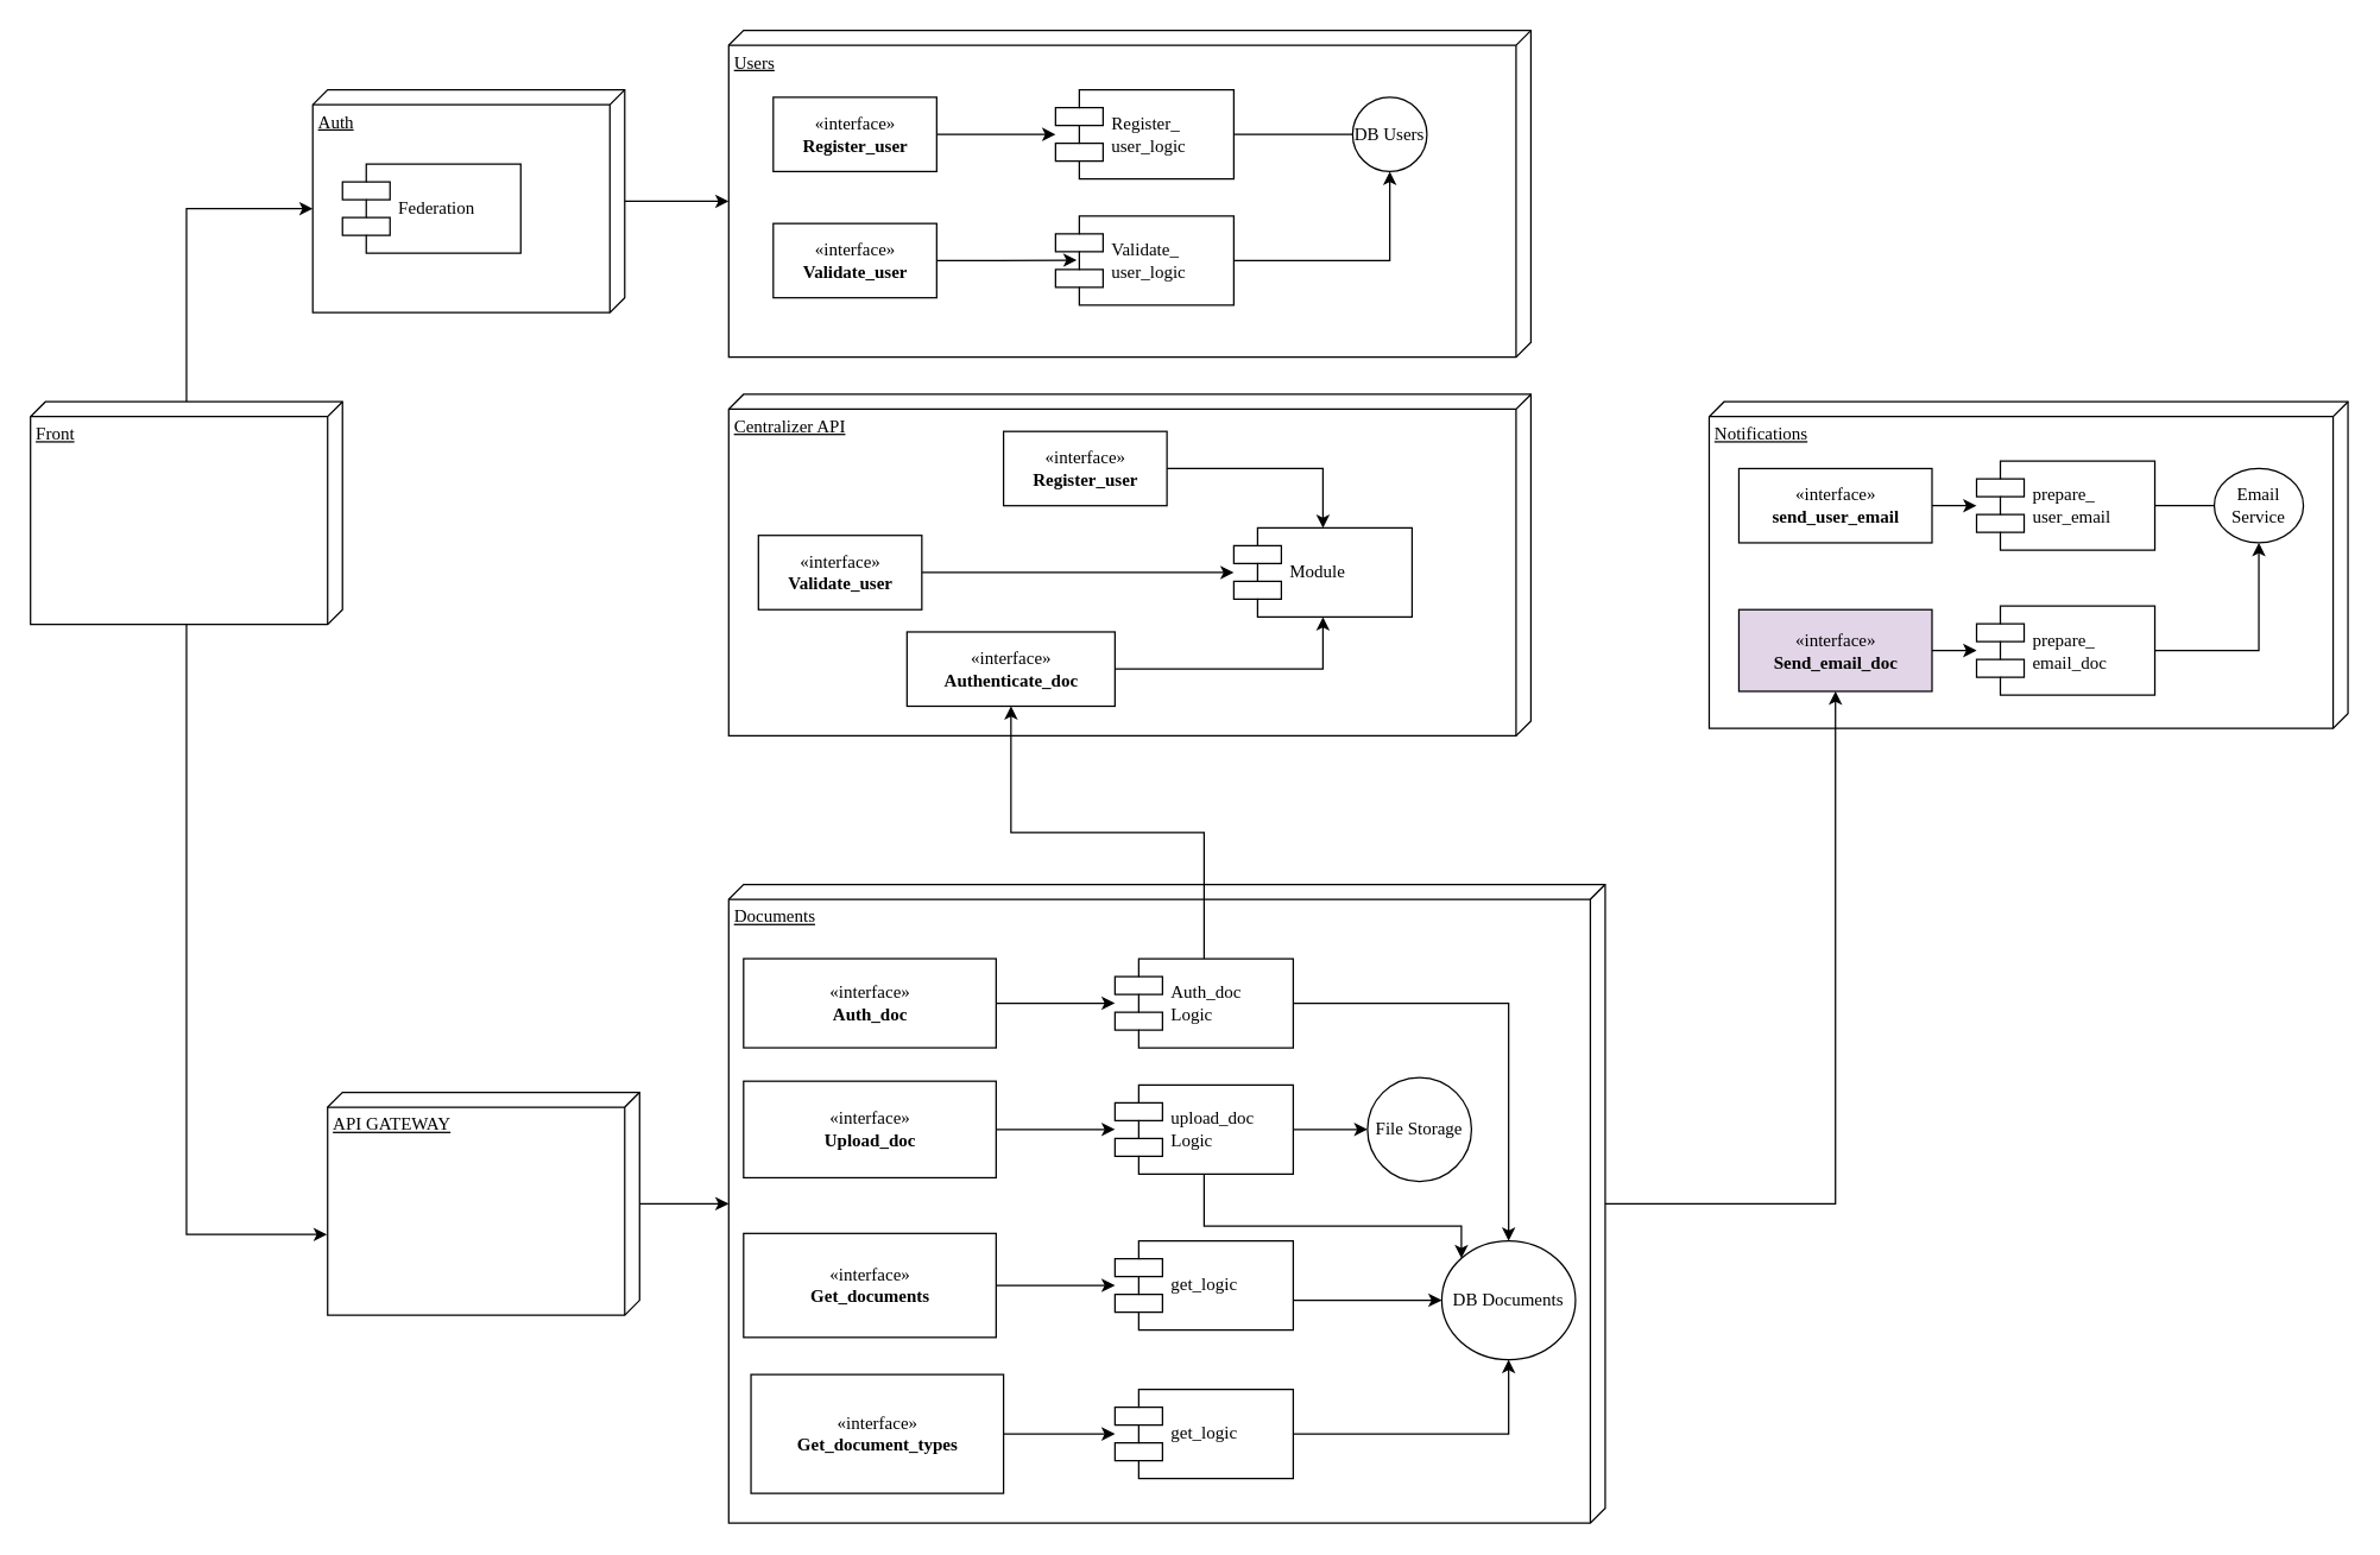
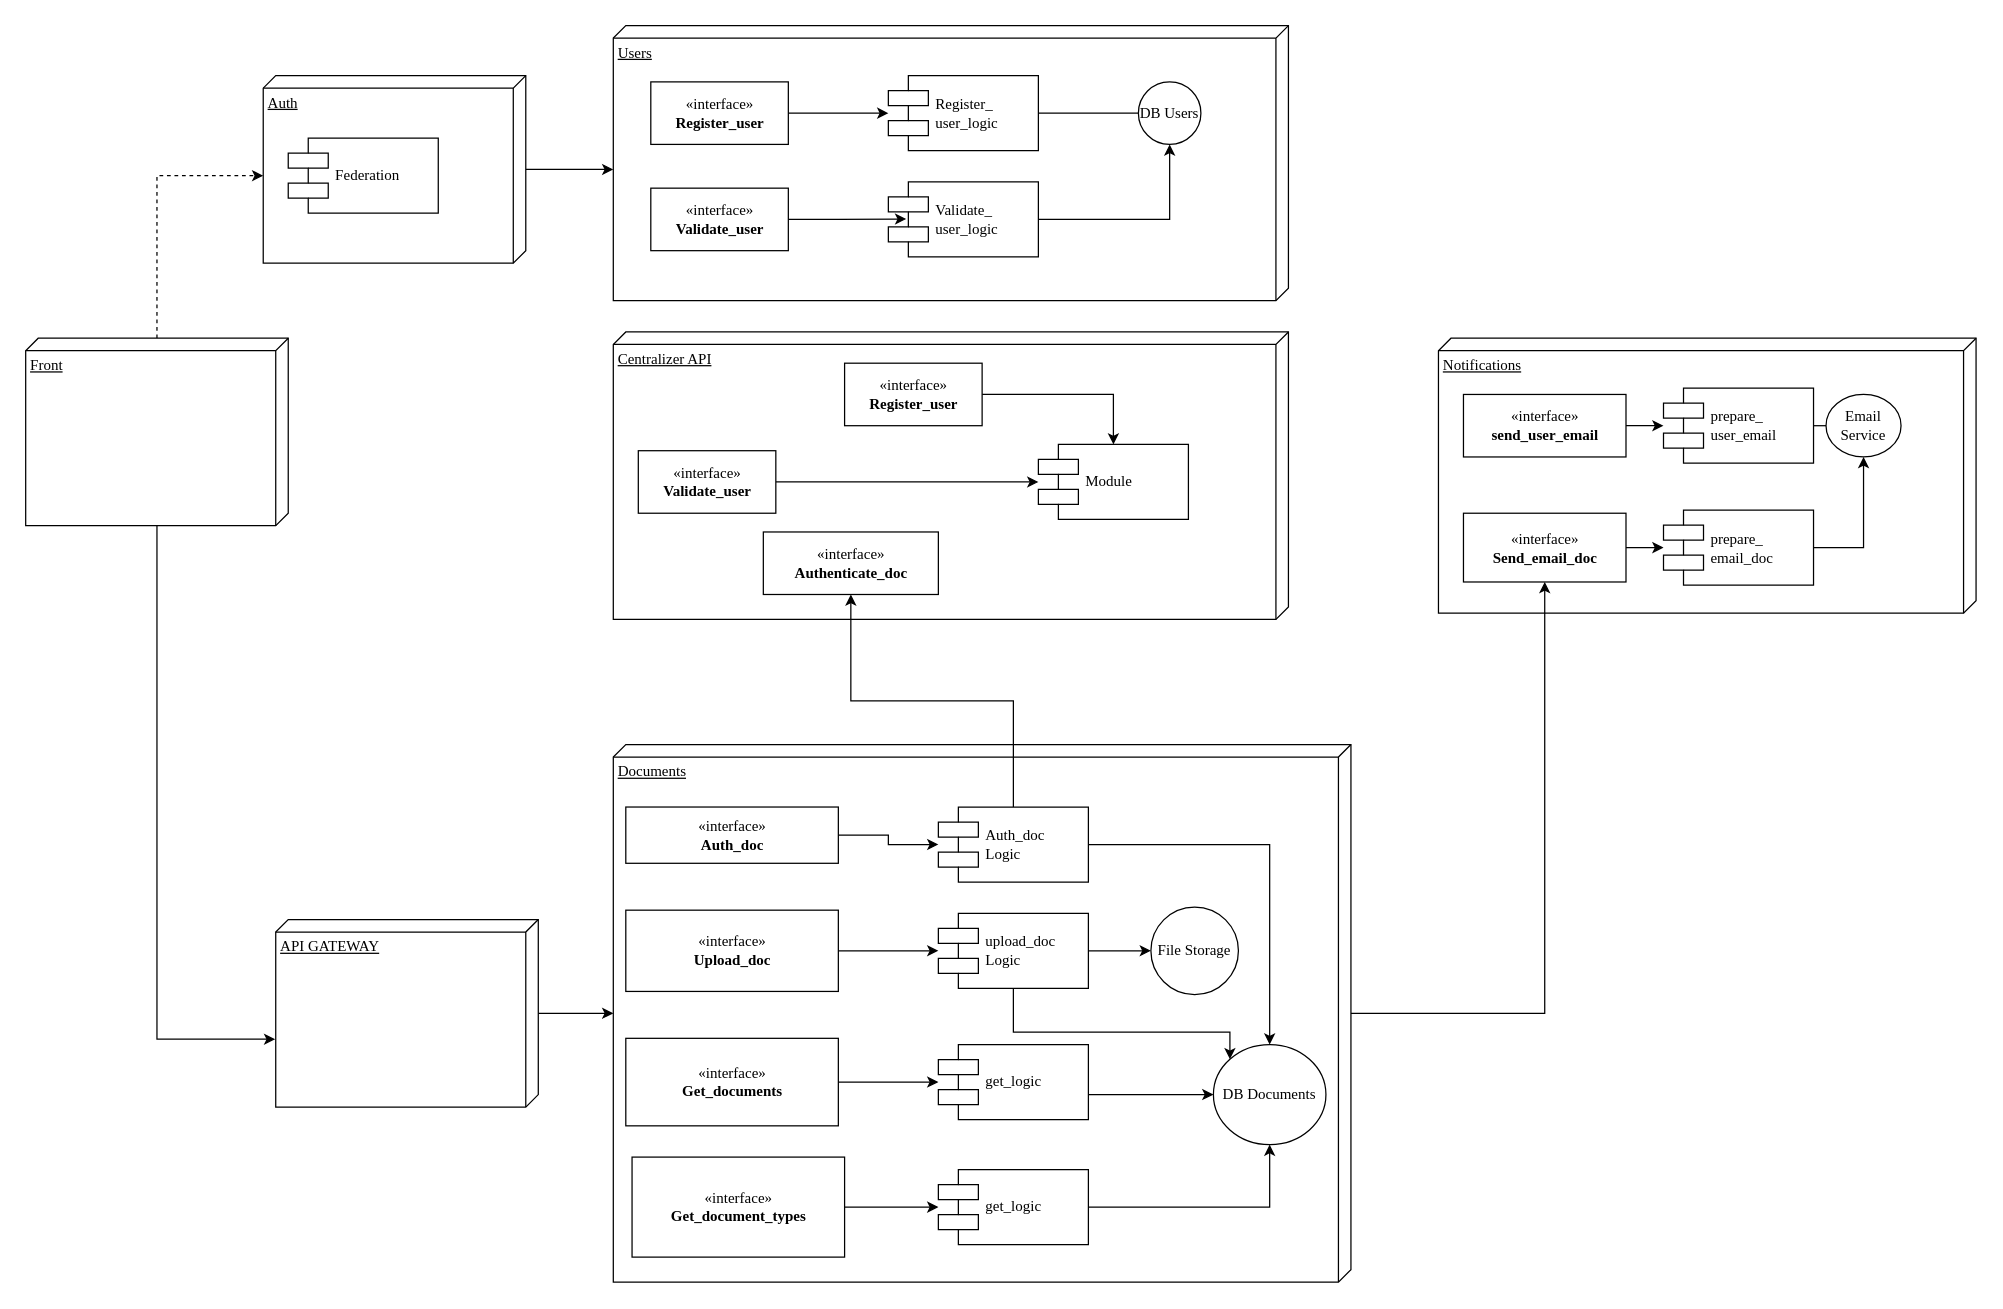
- <mxCell id="2" style="edgeStyle=orthogonalEdgeStyle;rounded=0;orthogonalLoop=1;jettySize=auto;html=1;entryX=0;entryY=0;entryDx=80;entryDy=210;entryPerimeter=0;" edge="1" parent="1" source="4" target="6"><mxGeometry relative="1" as="geometry" /></mxCell>
+ <mxCell id="2" style="edgeStyle=orthogonalEdgeStyle;rounded=0;orthogonalLoop=1;jettySize=auto;html=1;entryX=0;entryY=0;entryDx=80;entryDy=210;entryPerimeter=0;dashed=1;" edge="1" parent="1" source="4" target="6"><mxGeometry relative="1" as="geometry" /></mxCell>
- <mxCell id="49" value="Email Service" style="ellipse;whiteSpace=wrap;html=1;rounded=0;shadow=0;comic=0;labelBackgroundColor=none;strokeWidth=1;fontFamily=Verdana;fontSize=12;align=center;" vertex="1" parent="1"><mxGeometry x="1490" y="315" width="60" height="50" as="geometry" /></mxCell>
+ <mxCell id="49" value="Email Service" style="ellipse;whiteSpace=wrap;html=1;rounded=0;shadow=0;comic=0;labelBackgroundColor=none;strokeWidth=1;fontFamily=Verdana;fontSize=12;align=center;" vertex="1" parent="1"><mxGeometry x="1460" y="315" width="60" height="50" as="geometry" /></mxCell>
- <mxCell id="52" value="«interface»&lt;br&gt;&lt;b&gt;Send_email_doc&lt;/b&gt;" style="html=1;rounded=0;shadow=0;comic=0;labelBackgroundColor=none;strokeWidth=1;fontFamily=Verdana;fontSize=12;align=center;fillColor=#e1d5e7;" vertex="1" parent="1"><mxGeometry x="1170" y="410" width="130" height="55" as="geometry" /></mxCell>
+ <mxCell id="52" value="«interface»&lt;br&gt;&lt;b&gt;Send_email_doc&lt;/b&gt;" style="html=1;rounded=0;shadow=0;comic=0;labelBackgroundColor=none;strokeWidth=1;fontFamily=Verdana;fontSize=12;align=center;" vertex="1" parent="1"><mxGeometry x="1170" y="410" width="130" height="55" as="geometry" /></mxCell>
- <mxCell id="22" style="edgeStyle=orthogonalEdgeStyle;rounded=0;orthogonalLoop=1;jettySize=auto;html=1;" parent="1" source="23" target="19" edge="1"><mxGeometry relative="1" as="geometry" /></mxCell>
- <mxCell id="26" value="«interface»&lt;br&gt;&lt;b&gt;Auth_doc&lt;/b&gt;" style="html=1;rounded=0;shadow=0;comic=0;labelBackgroundColor=none;strokeWidth=1;fontFamily=Verdana;fontSize=12;align=center;" parent="1" vertex="1"><mxGeometry x="500" y="645" width="170" height="60" as="geometry" /></mxCell>
+ <mxCell id="26" value="«interface»&lt;br&gt;&lt;b&gt;Auth_doc&lt;/b&gt;" style="html=1;rounded=0;shadow=0;comic=0;labelBackgroundColor=none;strokeWidth=1;fontFamily=Verdana;fontSize=12;align=center;" parent="1" vertex="1"><mxGeometry x="500" y="645" width="170" height="45" as="geometry" /></mxCell>
